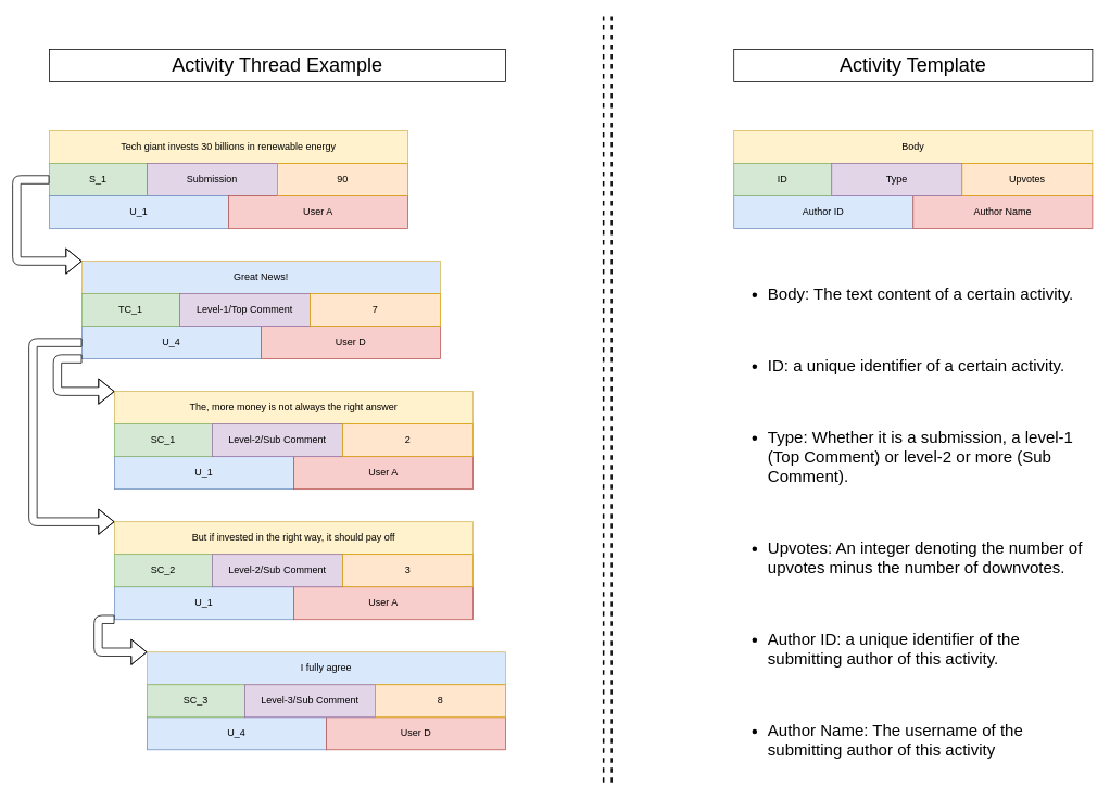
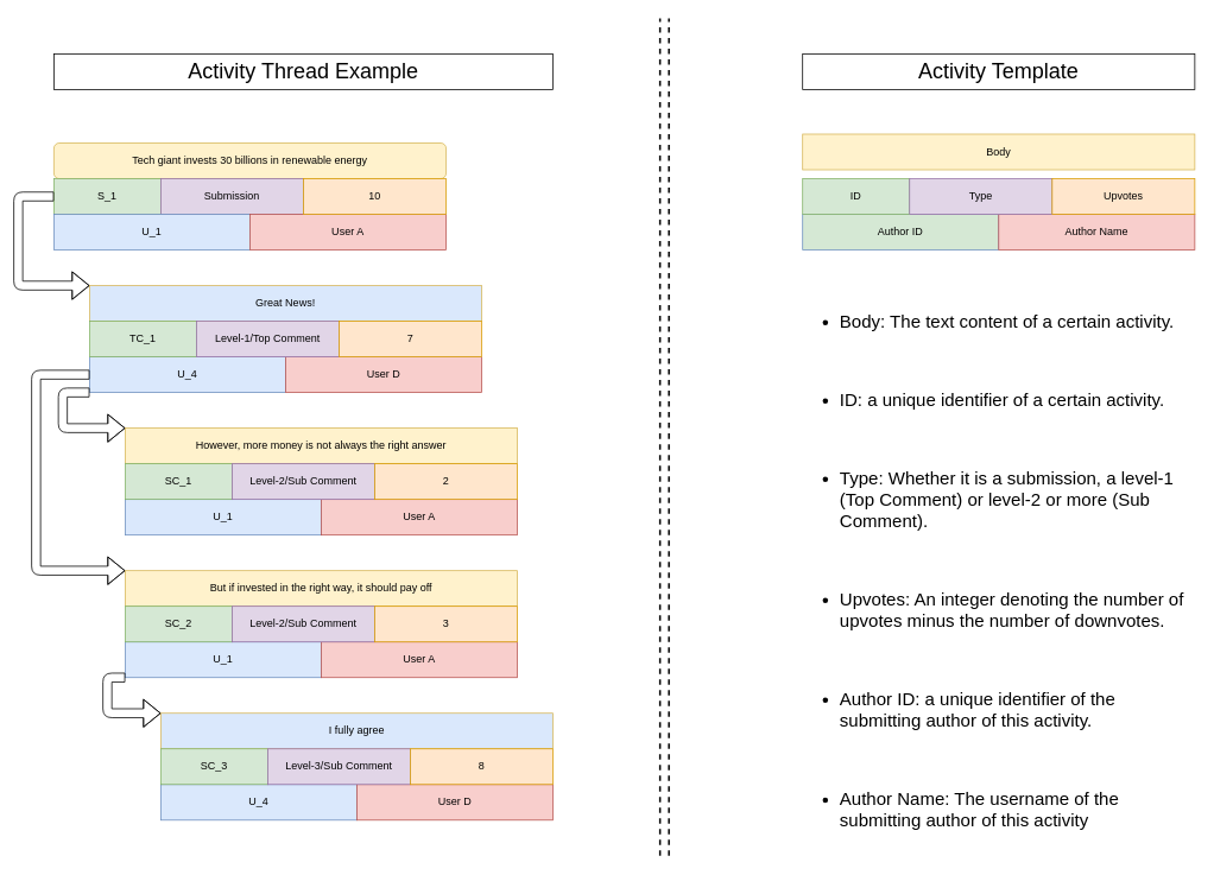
- <mxCell id="2" value="Tech giant invests 30 billions in renewable energy" style="rounded=0;whiteSpace=wrap;html=1;fillColor=#fff2cc;strokeColor=#d6b656;" vertex="1" parent="1"><mxGeometry x="60" y="160" width="440" height="40" as="geometry" /></mxCell>
+ <mxCell id="2" value="Tech giant invests 30 billions in renewable energy" style="whiteSpace=wrap;html=1;fillColor=#fff2cc;strokeColor=#d6b656;rounded=1;" vertex="1" parent="1"><mxGeometry x="60" y="160" width="440" height="40" as="geometry" /></mxCell>
- <mxCell id="21" value="Body" style="rounded=0;whiteSpace=wrap;html=1;fillColor=#fff2cc;strokeColor=#d6b656;" vertex="1" parent="1"><mxGeometry x="900" y="160" width="440" height="40" as="geometry" /></mxCell>
+ <mxCell id="21" value="Body" style="rounded=0;whiteSpace=wrap;html=1;fillColor=#fff2cc;strokeColor=#d6b656;" vertex="1" parent="1"><mxGeometry x="900" y="150" width="440" height="40" as="geometry" /></mxCell>
- <mxCell id="26" value="90" style="rounded=0;whiteSpace=wrap;html=1;strokeColor=#d79b00;fillColor=#ffe6cc;" vertex="1" parent="1"><mxGeometry x="340" y="200" width="160" height="40" as="geometry" /></mxCell>
+ <mxCell id="26" value="10" style="rounded=0;whiteSpace=wrap;html=1;strokeColor=#d79b00;fillColor=#ffe6cc;" vertex="1" parent="1"><mxGeometry x="340" y="200" width="160" height="40" as="geometry" /></mxCell>
- <mxCell id="22" value="Author ID" style="rounded=0;whiteSpace=wrap;html=1;strokeColor=#6c8ebf;fillColor=#dae8fc;" vertex="1" parent="1"><mxGeometry x="900" y="240" width="220" height="40" as="geometry" /></mxCell>
+ <mxCell id="22" value="Author ID" style="rounded=0;whiteSpace=wrap;html=1;strokeColor=#6c8ebf;fillColor=#d5e8d4;" vertex="1" parent="1"><mxGeometry x="900" y="240" width="220" height="40" as="geometry" /></mxCell>
- <mxCell id="10" value="The, more money is not always the right answer" style="rounded=0;whiteSpace=wrap;html=1;fillColor=#fff2cc;strokeColor=#d6b656;" vertex="1" parent="1"><mxGeometry x="140" y="480" width="440" height="40" as="geometry" /></mxCell>
+ <mxCell id="10" value="However, more money is not always the right answer" style="rounded=0;whiteSpace=wrap;html=1;fillColor=#fff2cc;strokeColor=#d6b656;" vertex="1" parent="1"><mxGeometry x="140" y="480" width="440" height="40" as="geometry" /></mxCell>
